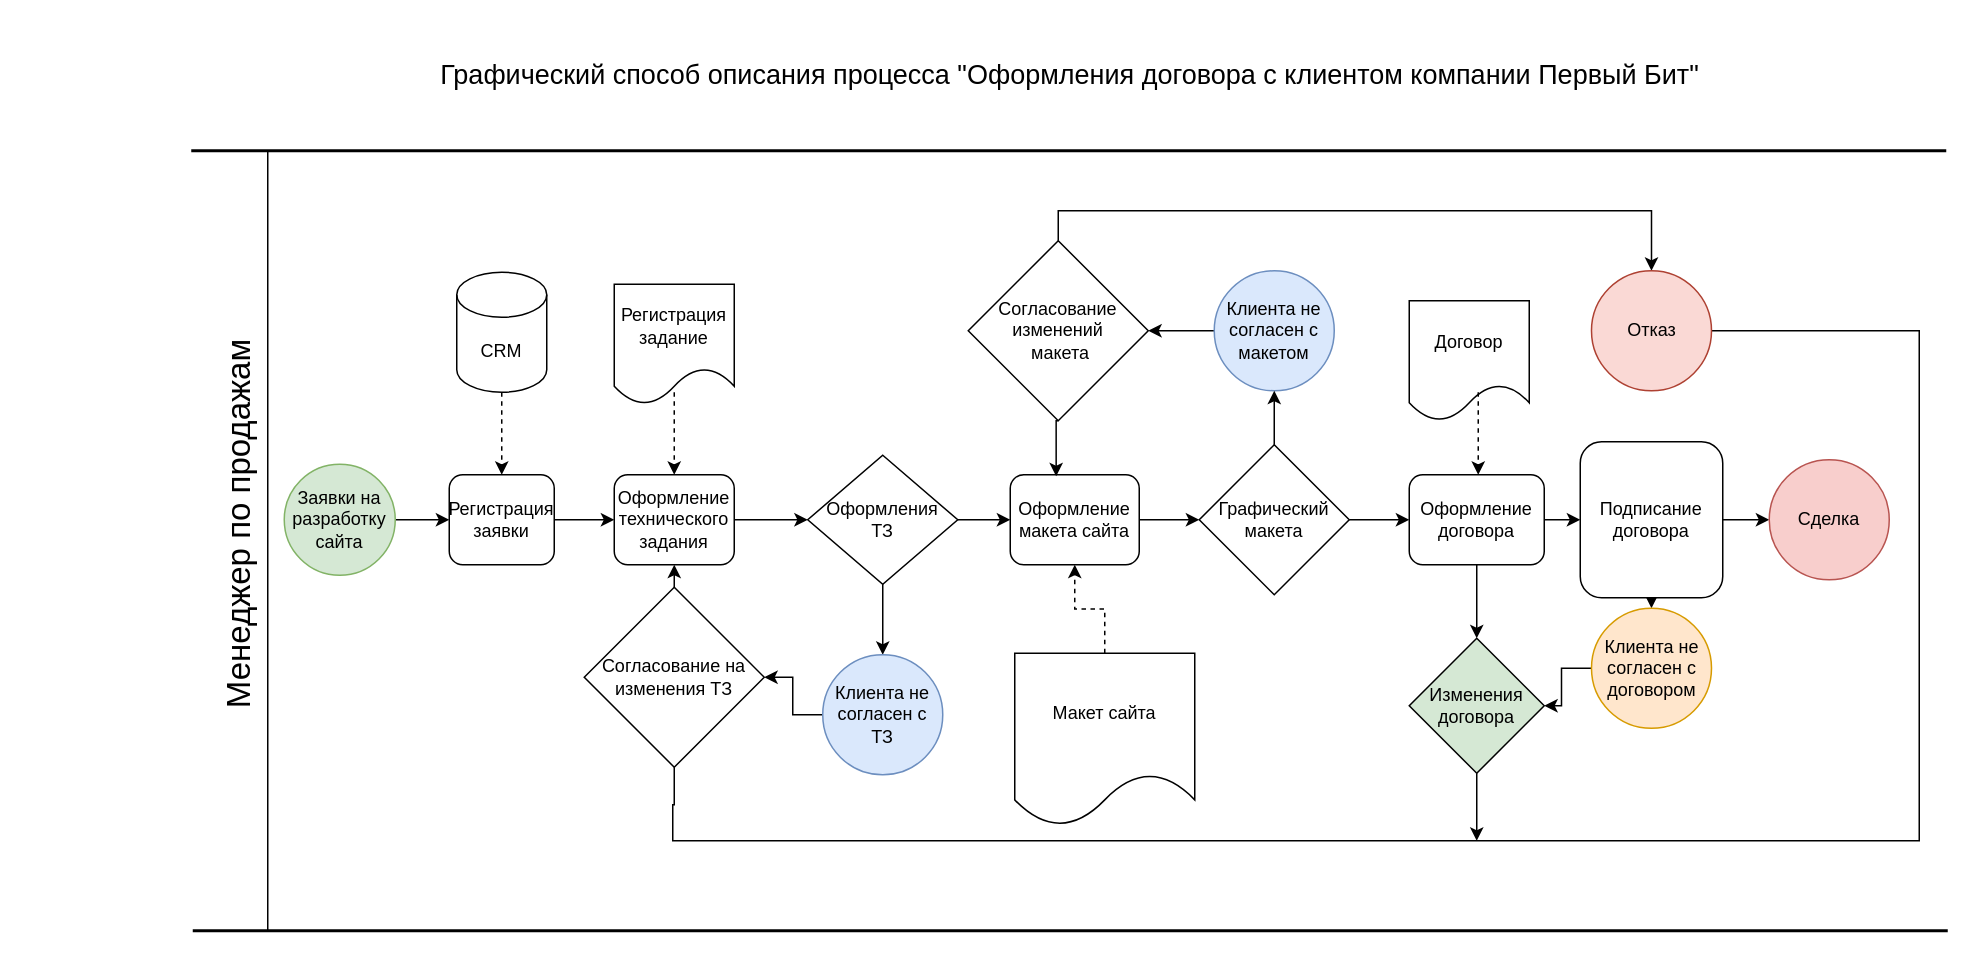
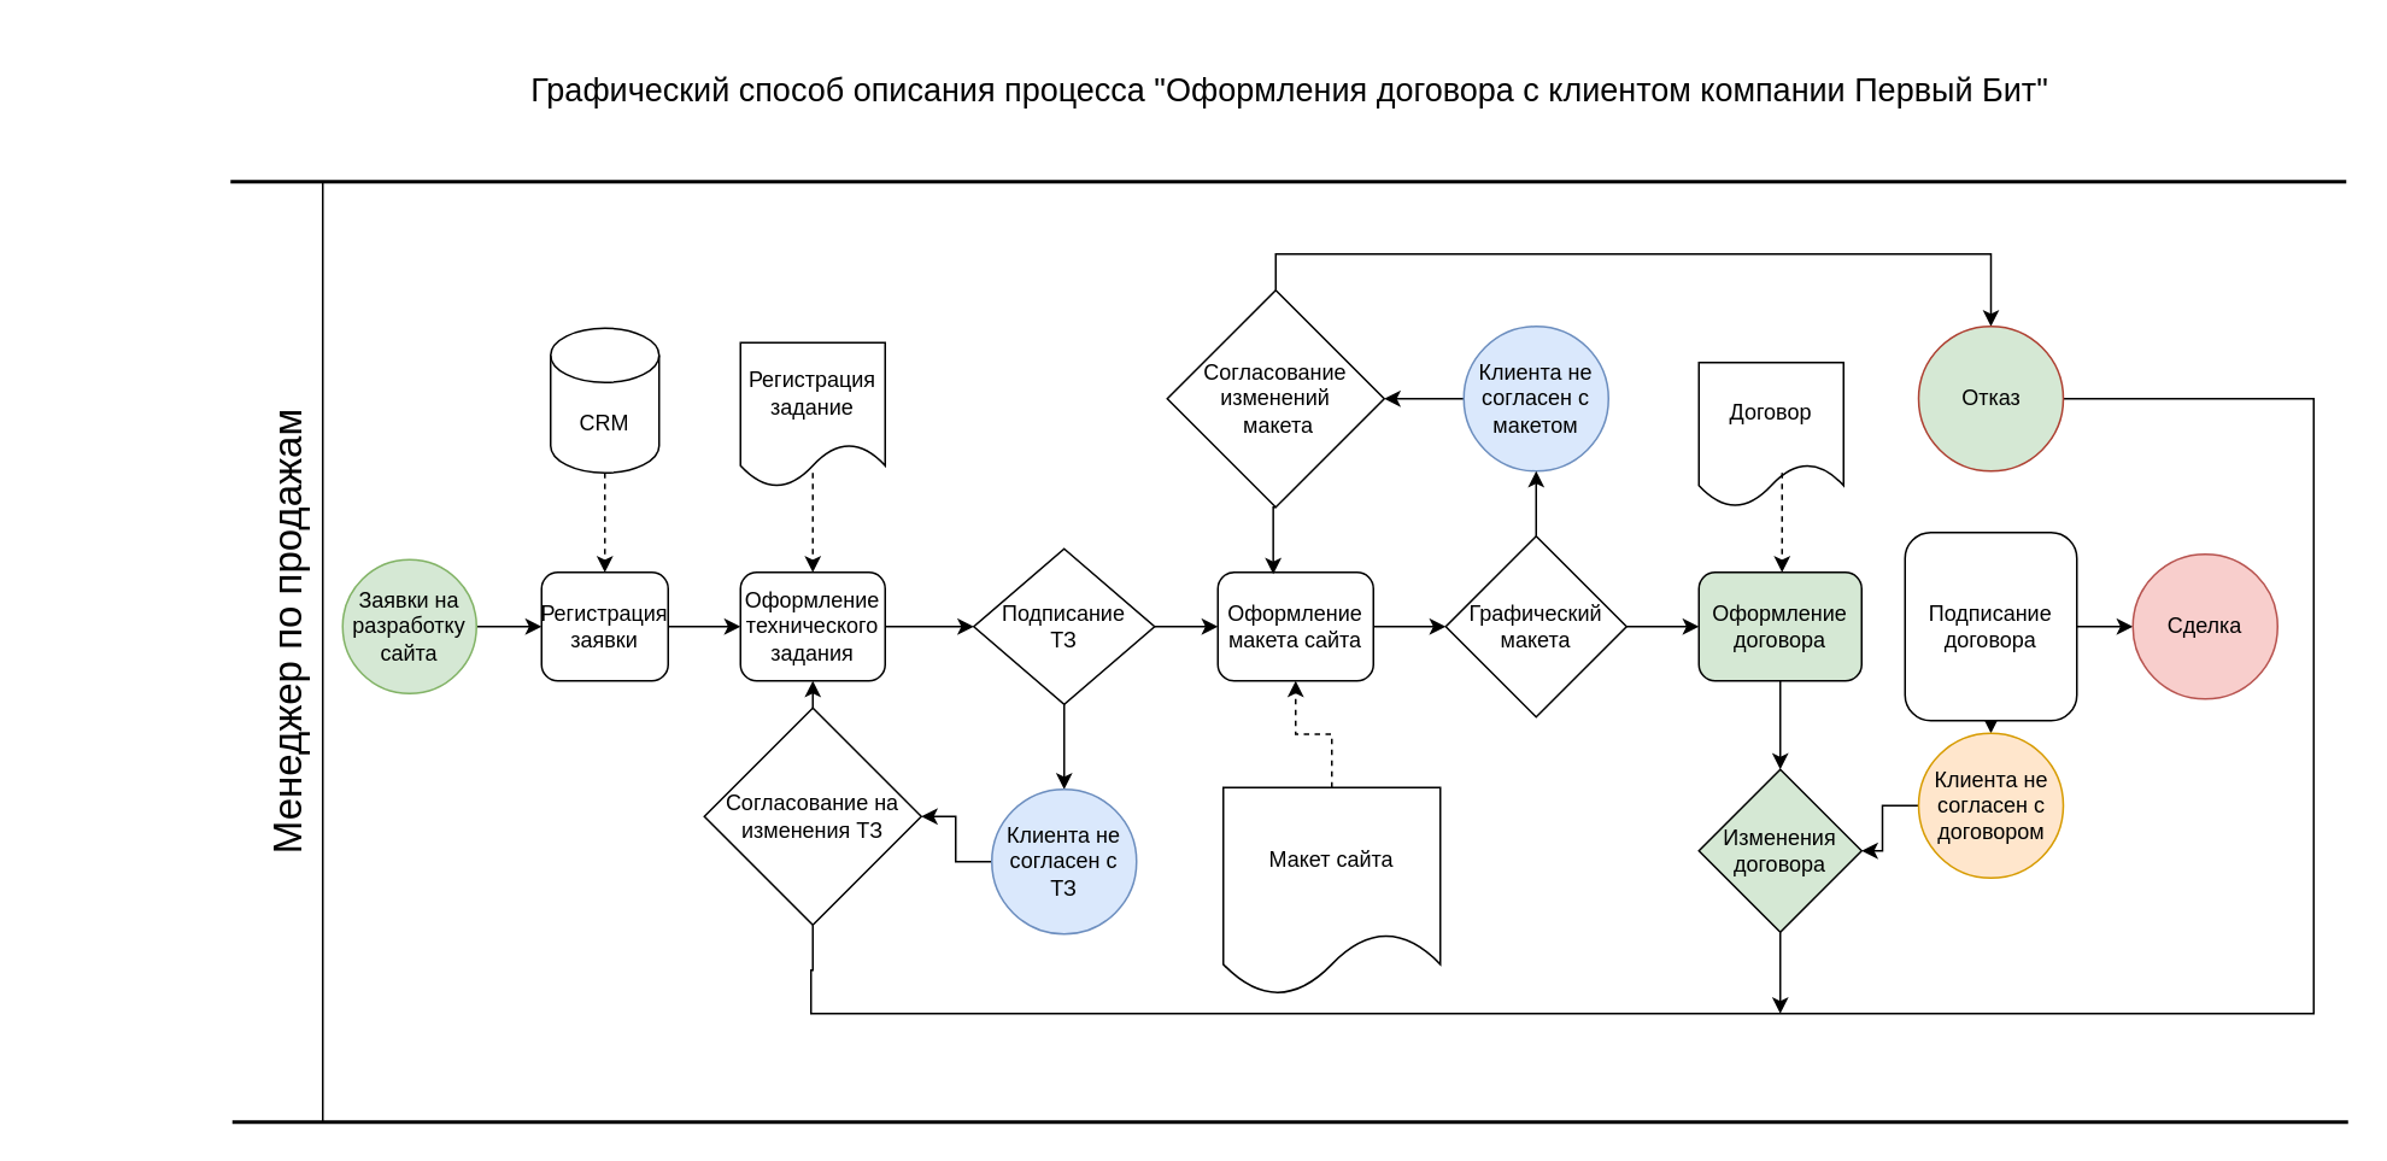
- <mxCell id="44" value="Отказ" style="ellipse;whiteSpace=wrap;html=1;aspect=fixed;fillColor=#fad9d5;strokeColor=#ae4132;" parent="1" vertex="1"><mxGeometry x="1060.5" y="180" width="80" height="80" as="geometry" /></mxCell>
+ <mxCell id="44" value="Отказ" style="ellipse;whiteSpace=wrap;html=1;aspect=fixed;fillColor=#d5e8d4;strokeColor=#ae4132;" parent="1" vertex="1"><mxGeometry x="1060.5" y="180" width="80" height="80" as="geometry" /></mxCell>
- <mxCell id="14" value="Оформления&lt;br&gt;ТЗ" style="rhombus;whiteSpace=wrap;html=1;" parent="1" vertex="1"><mxGeometry x="538" y="303" width="100" height="86" as="geometry" /></mxCell>
+ <mxCell id="14" value="Подписание&lt;br&gt;ТЗ" style="rhombus;whiteSpace=wrap;html=1;" parent="1" vertex="1"><mxGeometry x="538" y="303" width="100" height="86" as="geometry" /></mxCell>
- <mxCell id="34" value="Оформление договора" style="rounded=1;whiteSpace=wrap;html=1;" parent="1" vertex="1"><mxGeometry x="939" y="316" width="90" height="60" as="geometry" /></mxCell>
+ <mxCell id="34" value="Оформление договора" style="rounded=1;whiteSpace=wrap;html=1;fillColor=#d5e8d4;" parent="1" vertex="1"><mxGeometry x="939" y="316" width="90" height="60" as="geometry" /></mxCell>
- <mxCell id="32" style="edgeStyle=orthogonalEdgeStyle;rounded=0;orthogonalLoop=1;jettySize=auto;html=1;exitX=1;exitY=0.5;exitDx=0;exitDy=0;entryX=0;entryY=0.5;entryDx=0;entryDy=0;" parent="1" source="34" target="37" edge="1"><mxGeometry relative="1" as="geometry" /></mxCell>
